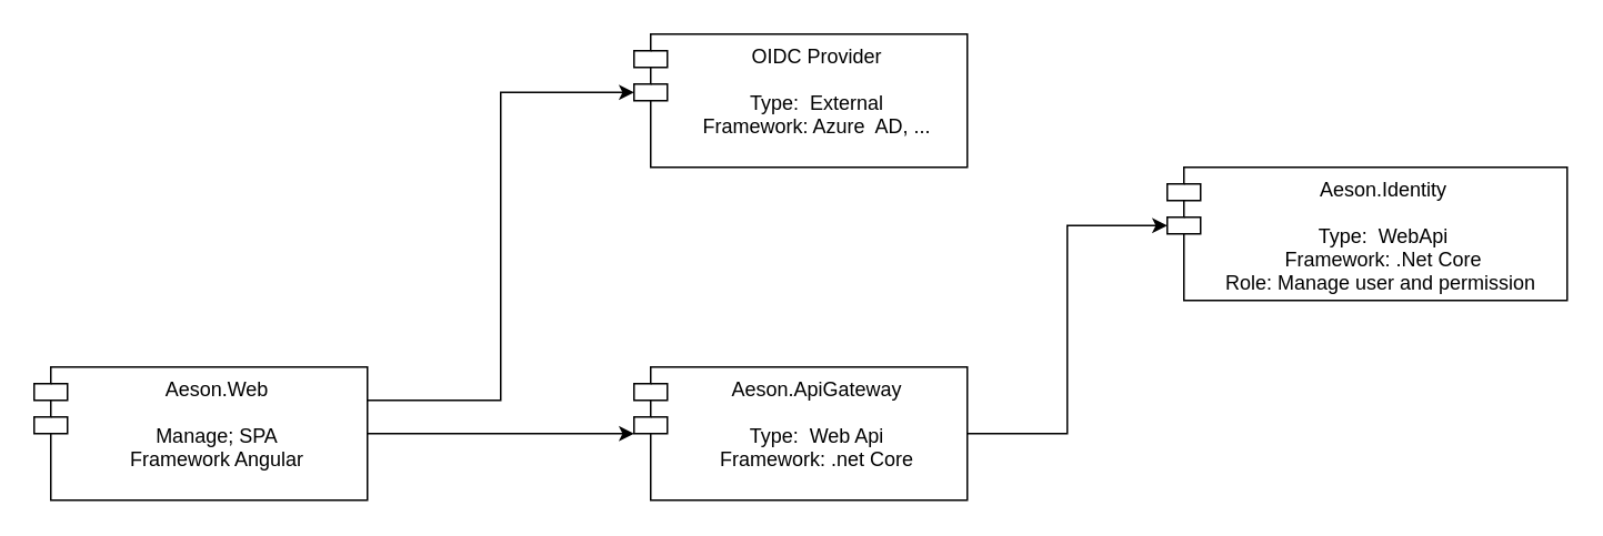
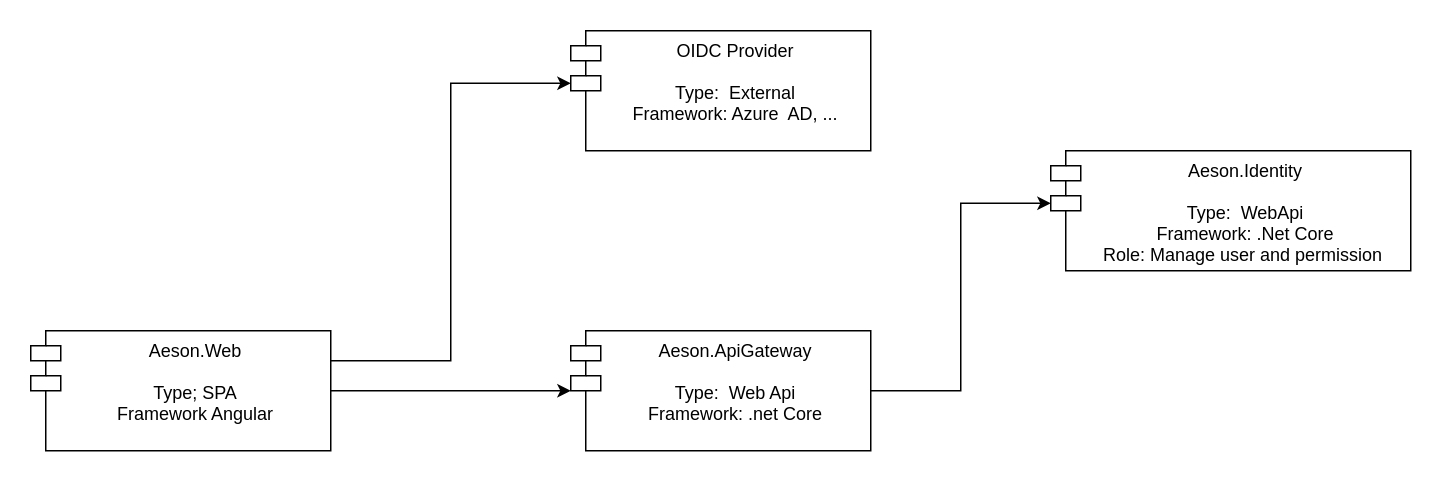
- <mxCell id="4" value="Aeson.Web&#10;&#10;Manage; SPA&#10;Framework Angular" style="shape=module;align=left;spacingLeft=20;align=center;verticalAlign=top;" vertex="1" parent="1"><mxGeometry x="20" y="220" width="200" height="80" as="geometry" /></mxCell>
+ <mxCell id="4" value="Aeson.Web&#10;&#10;Type; SPA&#10;Framework Angular" style="shape=module;align=left;spacingLeft=20;align=center;verticalAlign=top;" vertex="1" parent="1"><mxGeometry x="20" y="220" width="200" height="80" as="geometry" /></mxCell>
